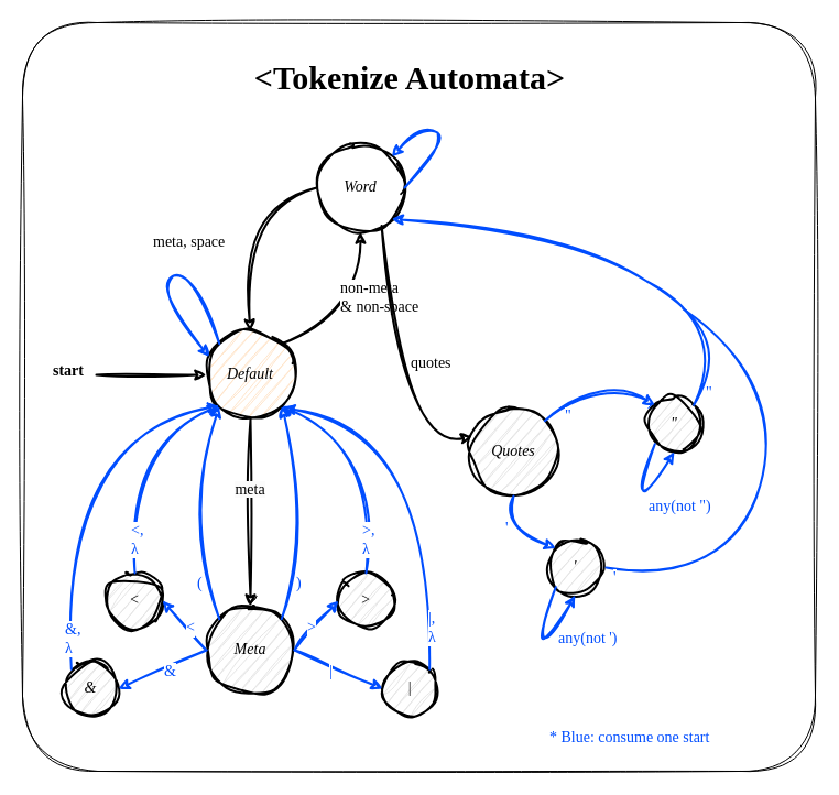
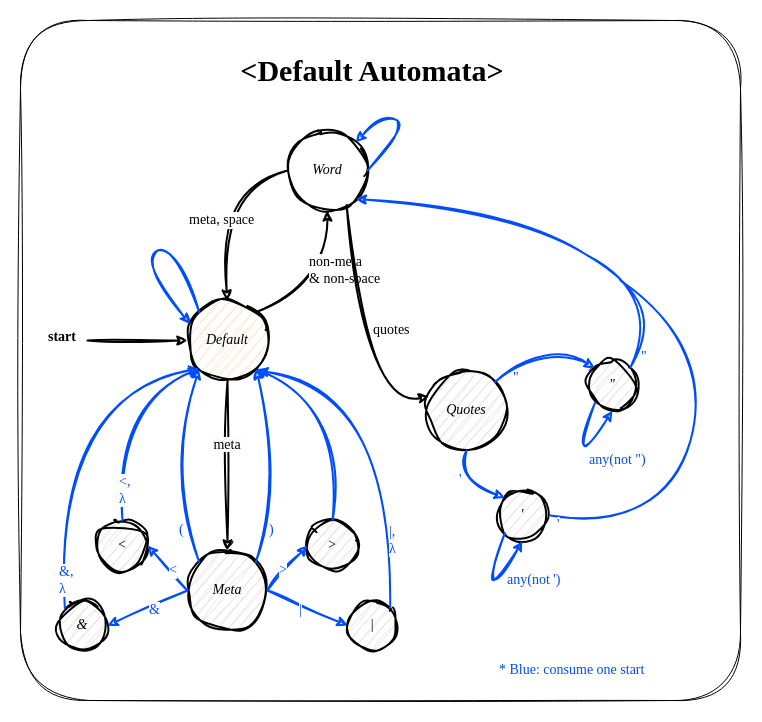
- <mxCell id="56" value="&lt;font style=&quot;font-size: 30px;&quot;&gt;&lt;b&gt;&amp;lt;Tokenize Automata&amp;gt;&lt;/b&gt;&lt;/font&gt;" style="text;strokeColor=none;align=center;fillColor=none;html=1;verticalAlign=middle;whiteSpace=wrap;rounded=0;fontColor=#000000;labelBackgroundColor=none;fontSize=14;strokeWidth=2;sketch=1;curveFitting=1;jiggle=2;shadow=0;fontStyle=0;fontFamily=Comic Sans MS;labelBorderColor=none;" parent="1" vertex="1"><mxGeometry x="152" y="60" width="440" height="20" as="geometry" /></mxCell>
+ <mxCell id="56" value="&lt;font style=&quot;font-size: 30px;&quot;&gt;&lt;b&gt;&amp;lt;Default Automata&amp;gt;&lt;/b&gt;&lt;/font&gt;" style="text;strokeColor=none;align=center;fillColor=none;html=1;verticalAlign=middle;whiteSpace=wrap;rounded=0;fontColor=#000000;labelBackgroundColor=none;fontSize=14;strokeWidth=2;sketch=1;curveFitting=1;jiggle=2;shadow=0;fontStyle=0;fontFamily=Comic Sans MS;labelBorderColor=none;" parent="1" vertex="1"><mxGeometry x="152" y="60" width="440" height="20" as="geometry" /></mxCell>
- <mxCell id="9" value="meta, space" style="text;strokeColor=none;align=left;fillColor=none;html=1;verticalAlign=middle;whiteSpace=wrap;rounded=0;fontColor=#000000;labelBackgroundColor=default;fontSize=14;strokeWidth=2;sketch=1;curveFitting=1;jiggle=2;shadow=0;fontFamily=Comic Sans MS;" parent="1" vertex="1"><mxGeometry x="137" y="210" width="90" height="20" as="geometry" /></mxCell>
+ <mxCell id="9" value="meta, space" style="text;strokeColor=none;align=left;fillColor=none;html=1;verticalAlign=middle;whiteSpace=wrap;rounded=0;fontColor=#000000;labelBackgroundColor=default;fontSize=14;strokeWidth=2;sketch=1;curveFitting=1;jiggle=2;shadow=0;fontFamily=Comic Sans MS;" parent="1" vertex="1"><mxGeometry x="187" y="210" width="90" height="20" as="geometry" /></mxCell>
- <mxCell id="30" value="&amp;gt;,&lt;br style=&quot;font-size: 14px;&quot;&gt;λ" style="text;strokeColor=none;align=left;fillColor=none;html=1;verticalAlign=middle;whiteSpace=wrap;rounded=0;fontColor=#004DFF;labelBackgroundColor=default;fontSize=14;strokeWidth=2;sketch=1;curveFitting=1;jiggle=2;shadow=0;fontFamily=Comic Sans MS;" parent="1" vertex="1"><mxGeometry x="327" y="470" width="90" height="40" as="geometry" /></mxCell>
- <mxCell id="25" value="|,&lt;br style=&quot;font-size: 14px;&quot;&gt;λ" style="text;strokeColor=none;align=left;fillColor=none;html=1;verticalAlign=middle;whiteSpace=wrap;rounded=0;fontColor=#004DFF;labelBackgroundColor=default;fontSize=14;strokeWidth=2;sketch=1;curveFitting=1;jiggle=2;shadow=0;fontFamily=Comic Sans MS;" parent="1" vertex="1"><mxGeometry x="387" y="550" width="90" height="40" as="geometry" /></mxCell>
+ <mxCell id="25" value="|,&lt;br style=&quot;font-size: 14px;&quot;&gt;λ" style="text;strokeColor=none;align=left;fillColor=none;html=1;verticalAlign=middle;whiteSpace=wrap;rounded=0;fontColor=#004DFF;labelBackgroundColor=default;fontSize=14;strokeWidth=2;sketch=1;curveFitting=1;jiggle=2;shadow=0;fontFamily=Comic Sans MS;" parent="1" vertex="1"><mxGeometry x="387" y="520" width="90" height="40" as="geometry" /></mxCell>
